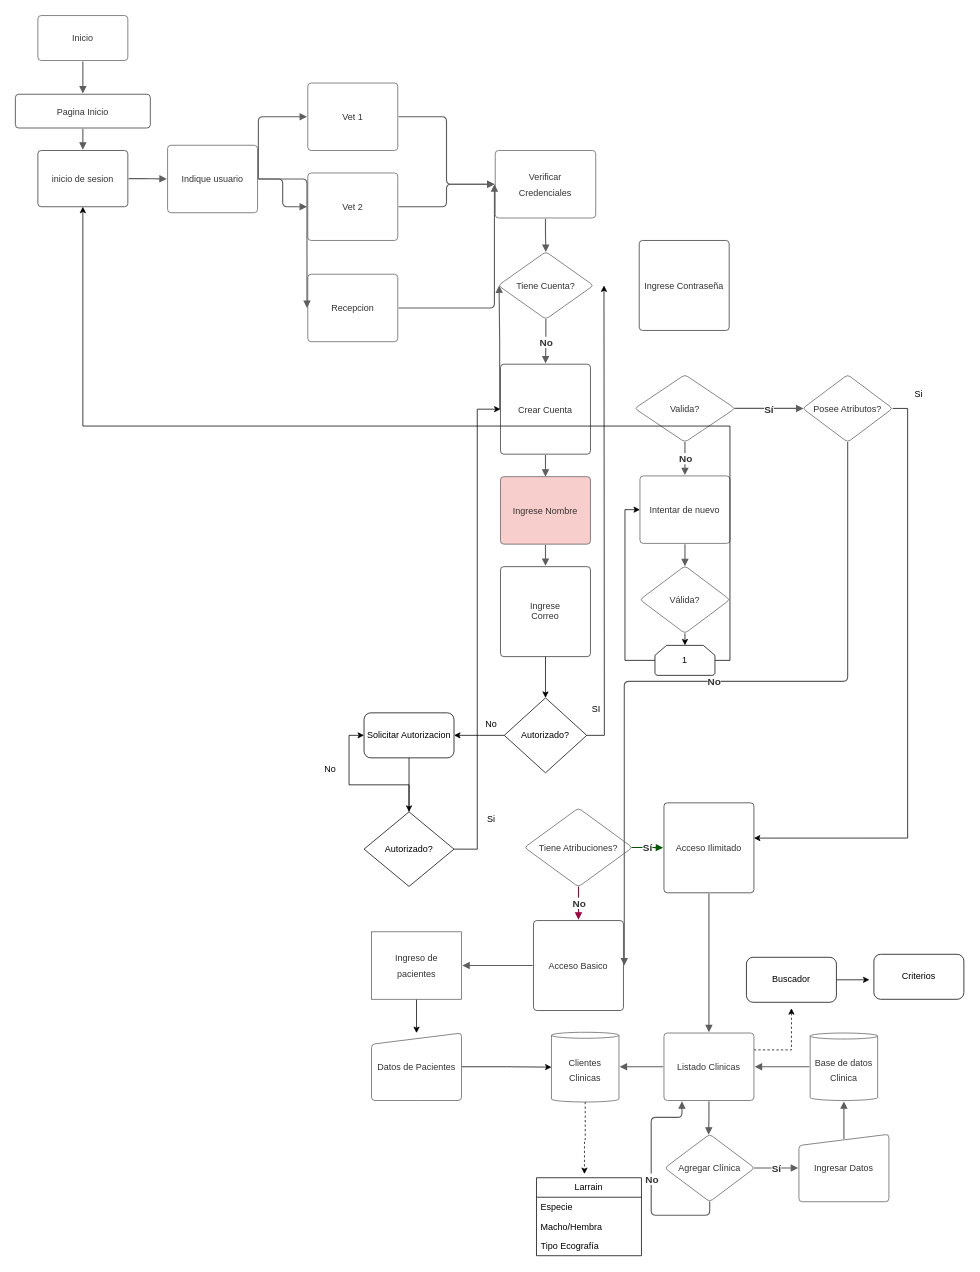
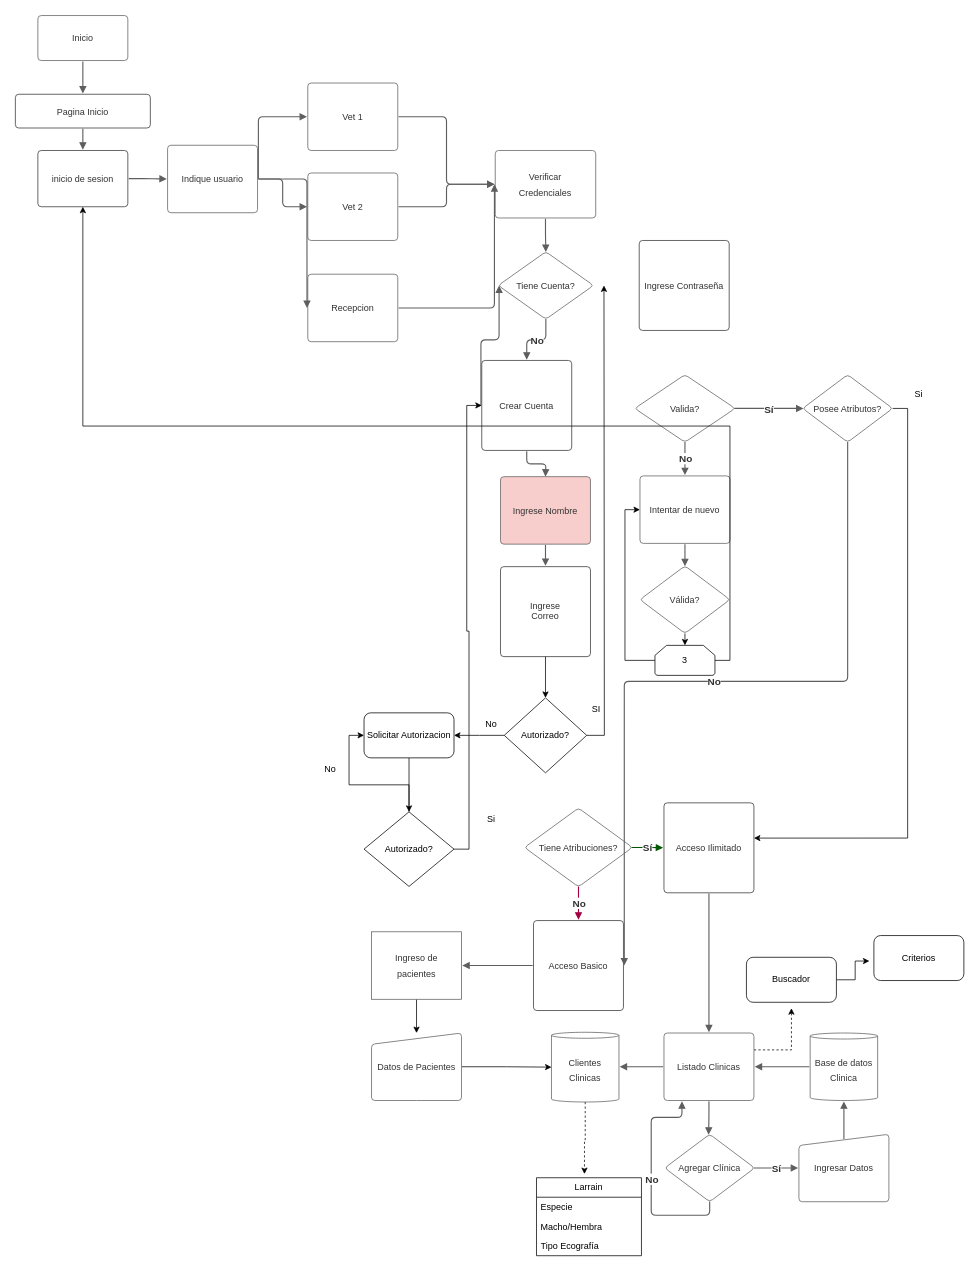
- <mxCell id="19" value="&lt;font style=&quot;font-size: 12px;&quot;&gt;Crear Cuenta&lt;/font&gt;" style="html=1;overflow=block;blockSpacing=1;whiteSpace=wrap;fontSize=16.7;fontColor=#333333;align=center;spacing=3.8;strokeColor=#333333;strokeOpacity=100;fillOpacity=0;rounded=1;absoluteArcSize=1;arcSize=9;fillColor=#ffffff;strokeWidth=1;lucidId=uwV_kCfQT2Pc;" vertex="1" parent="1"><mxGeometry x="667" y="485" width="120" height="120" as="geometry" /></mxCell>
+ <mxCell id="19" value="&lt;font style=&quot;font-size: 12px;&quot;&gt;Crear Cuenta&lt;/font&gt;" style="html=1;overflow=block;blockSpacing=1;whiteSpace=wrap;fontSize=16.7;fontColor=#333333;align=center;spacing=3.8;strokeColor=#333333;strokeOpacity=100;fillOpacity=0;rounded=1;absoluteArcSize=1;arcSize=9;fillColor=#ffffff;strokeWidth=1;lucidId=uwV_kCfQT2Pc;" vertex="1" parent="1"><mxGeometry x="642" y="480" width="120" height="120" as="geometry" /></mxCell>
- <mxCell id="87" value="1" style="strokeWidth=1;html=1;shape=mxgraph.flowchart.loop_limit;whiteSpace=wrap;" vertex="1" parent="1"><mxGeometry x="873" y="860" width="80" height="40" as="geometry" /></mxCell>
+ <mxCell id="87" value="3" style="strokeWidth=1;html=1;shape=mxgraph.flowchart.loop_limit;whiteSpace=wrap;" vertex="1" parent="1"><mxGeometry x="873" y="860" width="80" height="40" as="geometry" /></mxCell>
- <mxCell id="94" value="Criterios" style="rounded=1;whiteSpace=wrap;html=1;" vertex="1" parent="1"><mxGeometry x="1165" y="1272" width="120" height="60" as="geometry" /></mxCell>
+ <mxCell id="94" value="Criterios" style="rounded=1;whiteSpace=wrap;html=1;" vertex="1" parent="1"><mxGeometry x="1165" y="1247" width="120" height="60" as="geometry" /></mxCell>
